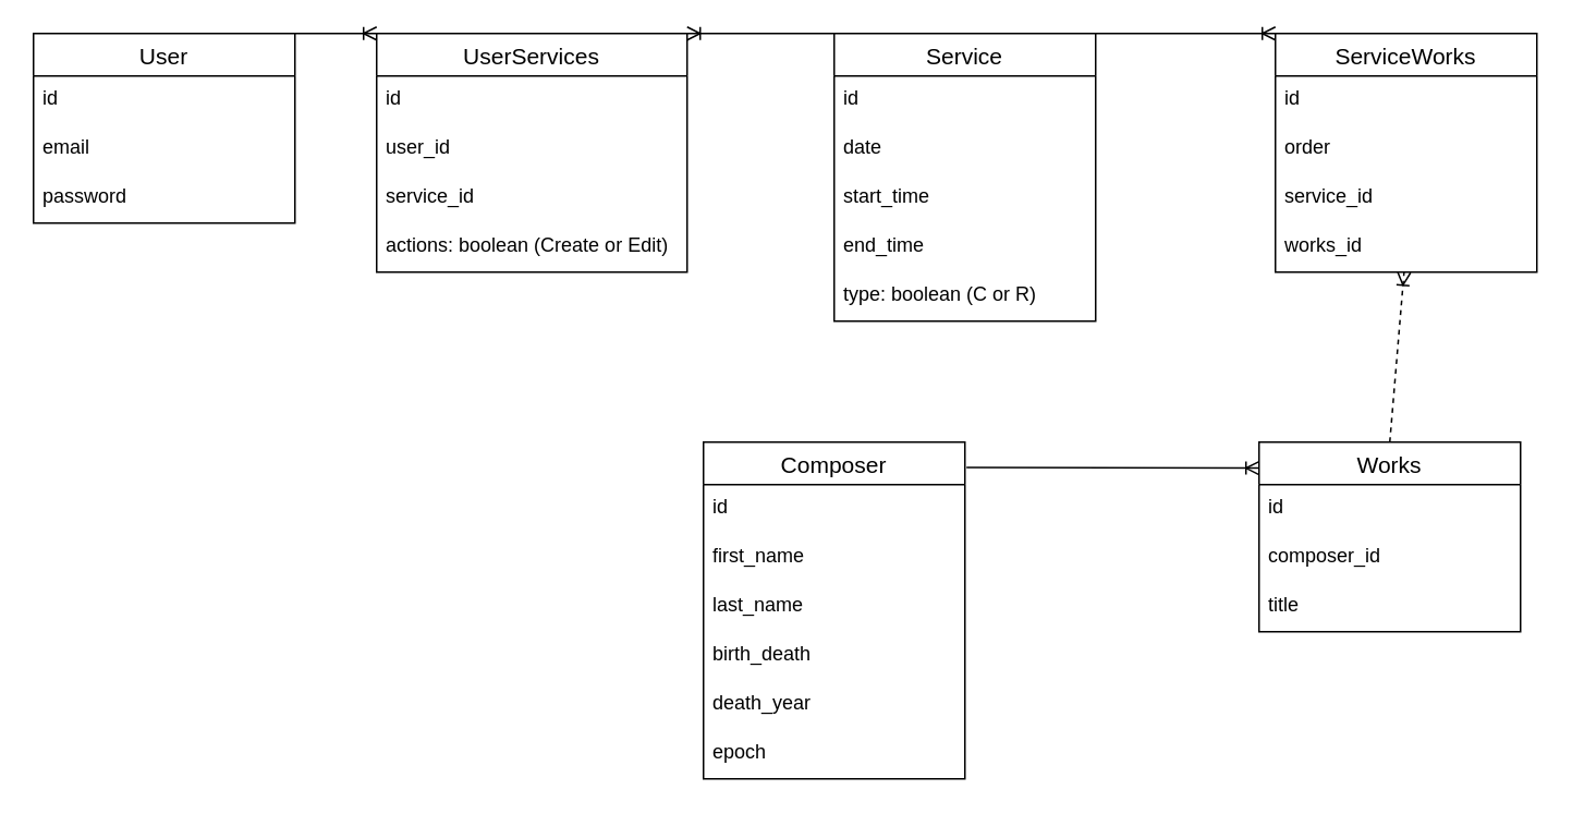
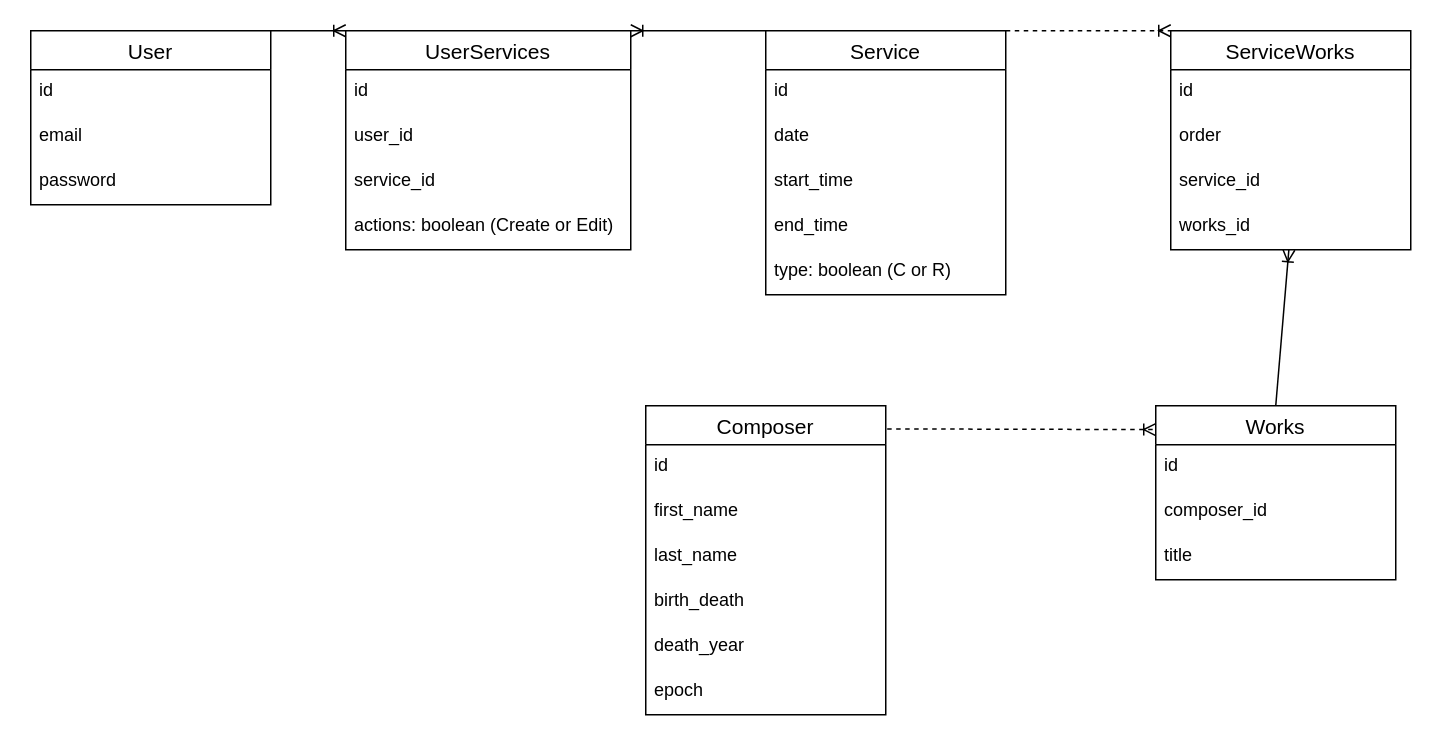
- <mxCell id="4" value="" style="fontSize=12;html=1;endArrow=ERoneToMany;exitX=1;exitY=0;exitDx=0;exitDy=0;entryX=0;entryY=0;entryDx=0;entryDy=0;" parent="1" source="10" target="5" edge="1"><mxGeometry width="100" height="100" relative="1" as="geometry"><mxPoint x="519.21" y="112.5" as="sourcePoint" /><mxPoint x="580" y="10" as="targetPoint" /></mxGeometry></mxCell>
+ <mxCell id="4" value="" style="fontSize=12;html=1;endArrow=ERoneToMany;exitX=1;exitY=0;exitDx=0;exitDy=0;entryX=0;entryY=0;entryDx=0;entryDy=0;dashed=1;" parent="1" source="10" target="5" edge="1"><mxGeometry width="100" height="100" relative="1" as="geometry"><mxPoint x="519.21" y="112.5" as="sourcePoint" /><mxPoint x="580" y="10" as="targetPoint" /></mxGeometry></mxCell>
- <mxCell id="3" value="" style="fontSize=12;html=1;endArrow=ERoneToMany;exitX=0.5;exitY=0;exitDx=0;exitDy=0;dashed=1;" parent="1" source="16" target="9" edge="1"><mxGeometry width="100" height="100" relative="1" as="geometry"><mxPoint x="580" y="240" as="sourcePoint" /><mxPoint x="730" y="120" as="targetPoint" /></mxGeometry></mxCell>
+ <mxCell id="3" value="" style="fontSize=12;html=1;endArrow=ERoneToMany;exitX=0.5;exitY=0;exitDx=0;exitDy=0;" parent="1" source="16" target="9" edge="1"><mxGeometry width="100" height="100" relative="1" as="geometry"><mxPoint x="580" y="240" as="sourcePoint" /><mxPoint x="730" y="120" as="targetPoint" /></mxGeometry></mxCell>
- <mxCell id="2" value="" style="fontSize=12;html=1;endArrow=ERoneToMany;exitX=1.006;exitY=0.075;exitDx=0;exitDy=0;exitPerimeter=0;entryX=0;entryY=0.137;entryDx=0;entryDy=0;entryPerimeter=0;" parent="1" source="20" target="16" edge="1"><mxGeometry width="100" height="100" relative="1" as="geometry"><mxPoint x="360" y="380" as="sourcePoint" /><mxPoint x="460" y="280" as="targetPoint" /></mxGeometry></mxCell>
+ <mxCell id="2" value="" style="fontSize=12;html=1;endArrow=ERoneToMany;exitX=1.006;exitY=0.075;exitDx=0;exitDy=0;exitPerimeter=0;entryX=0;entryY=0.137;entryDx=0;entryDy=0;entryPerimeter=0;dashed=1;" parent="1" source="20" target="16" edge="1"><mxGeometry width="100" height="100" relative="1" as="geometry"><mxPoint x="360" y="380" as="sourcePoint" /><mxPoint x="460" y="280" as="targetPoint" /></mxGeometry></mxCell>
